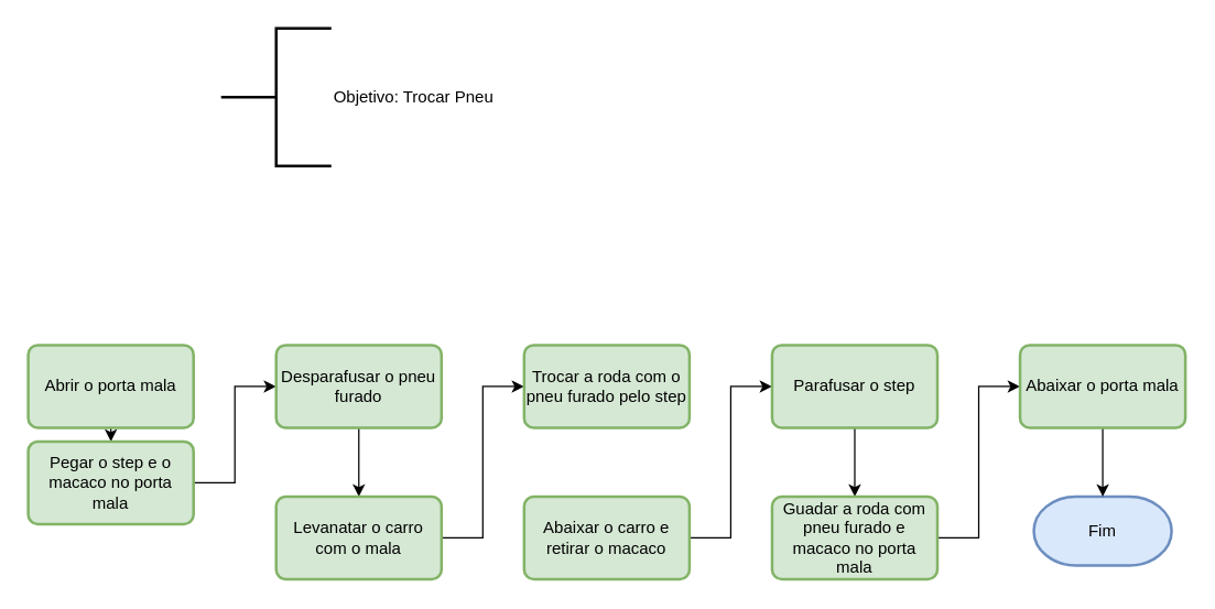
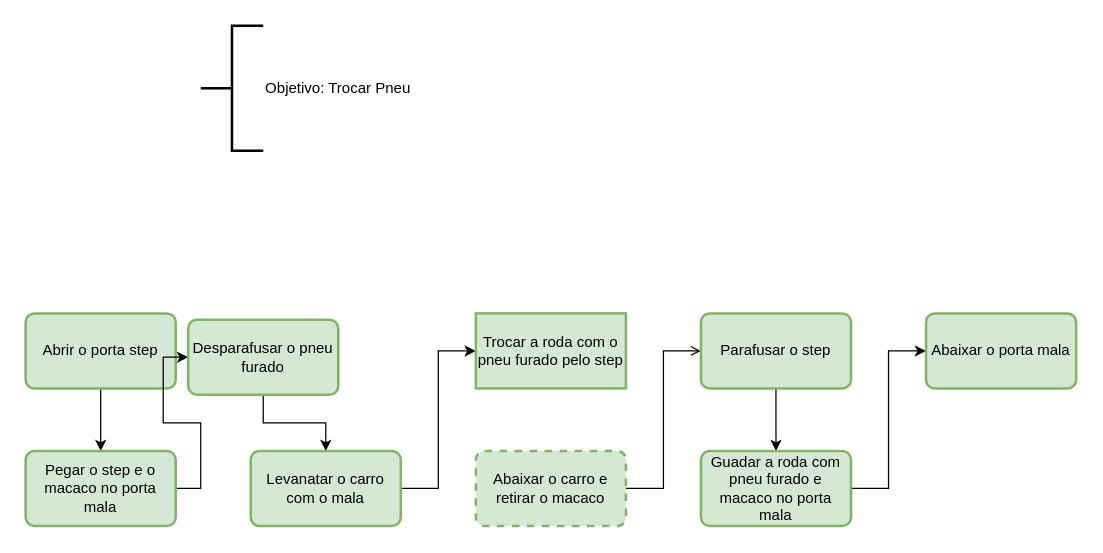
- <mxCell id="2" value="Objetivo: Trocar Pneu" style="strokeWidth=2;html=1;shape=mxgraph.flowchart.annotation_2;align=left;labelPosition=right;pointerEvents=1;" vertex="1" parent="1"><mxGeometry x="160" y="20" width="80" height="100" as="geometry" /></mxCell>
+ <mxCell id="2" value="Objetivo: Trocar Pneu" style="strokeWidth=2;html=1;shape=mxgraph.flowchart.annotation_2;align=left;labelPosition=right;pointerEvents=1;" vertex="1" parent="1"><mxGeometry x="160" width="50" height="100" as="geometry" y="20" /></mxCell>
- <mxCell id="5" value="Abrir o porta mala" style="rounded=1;whiteSpace=wrap;html=1;absoluteArcSize=1;arcSize=14;strokeWidth=2;fillColor=#d5e8d4;strokeColor=#82b366;" vertex="1" parent="1"><mxGeometry x="20" y="250" width="120" height="60" as="geometry" /></mxCell>
+ <mxCell id="5" value="Abrir o porta step" style="rounded=1;whiteSpace=wrap;html=1;absoluteArcSize=1;arcSize=14;strokeWidth=2;fillColor=#d5e8d4;strokeColor=#82b366;" vertex="1" parent="1"><mxGeometry x="20" y="250" width="120" height="60" as="geometry" /></mxCell>
- <mxCell id="9" value="Desparafusar o pneu furado" style="rounded=1;whiteSpace=wrap;html=1;absoluteArcSize=1;arcSize=14;strokeWidth=2;fillColor=#d5e8d4;strokeColor=#82b366;" vertex="1" parent="1"><mxGeometry x="200" y="250" width="120" height="60" as="geometry" /></mxCell>
+ <mxCell id="9" value="Desparafusar o pneu furado" style="rounded=1;whiteSpace=wrap;html=1;absoluteArcSize=1;arcSize=14;strokeWidth=2;fillColor=#d5e8d4;strokeColor=#82b366;" vertex="1" parent="1"><mxGeometry x="150" y="255" width="120" height="60" as="geometry" /></mxCell>
- <mxCell id="12" value="Trocar a roda com o pneu furado pelo step" style="rounded=1;whiteSpace=wrap;html=1;absoluteArcSize=1;arcSize=14;strokeWidth=2;fillColor=#d5e8d4;strokeColor=#82b366;" vertex="1" parent="1"><mxGeometry x="380" y="250" width="120" height="60" as="geometry" /></mxCell>
+ <mxCell id="12" value="Trocar a roda com o pneu furado pelo step" style="whiteSpace=wrap;html=1;absoluteArcSize=1;arcSize=14;strokeWidth=2;fillColor=#d5e8d4;strokeColor=#82b366;rounded=0;" vertex="1" parent="1"><mxGeometry x="380" y="250" width="120" height="60" as="geometry" /></mxCell>
- <mxCell id="13" style="edgeStyle=orthogonalEdgeStyle;rounded=0;orthogonalLoop=1;jettySize=auto;html=1;entryX=0;entryY=0.5;entryDx=0;entryDy=0;" edge="1" parent="1" source="14" target="16"><mxGeometry relative="1" as="geometry" /></mxCell>
+ <mxCell id="13" style="edgeStyle=orthogonalEdgeStyle;rounded=0;orthogonalLoop=1;jettySize=auto;html=1;entryX=0;entryY=0.5;entryDx=0;entryDy=0;endArrow=open;" edge="1" parent="1" source="14" target="16"><mxGeometry relative="1" as="geometry" /></mxCell>
- <mxCell id="19" value="" style="edgeStyle=orthogonalEdgeStyle;rounded=0;orthogonalLoop=1;jettySize=auto;html=1;" edge="1" parent="1" source="20" target="3"><mxGeometry relative="1" as="geometry" /></mxCell>
- <mxCell id="7" value="Pegar o step e o macaco no porta mala" style="rounded=1;whiteSpace=wrap;html=1;absoluteArcSize=1;arcSize=14;strokeWidth=2;fillColor=#d5e8d4;strokeColor=#82b366;" vertex="1" parent="1"><mxGeometry x="20" y="320" width="120" height="60" as="geometry" /></mxCell>
+ <mxCell id="7" value="Pegar o step e o macaco no porta mala" style="rounded=1;whiteSpace=wrap;html=1;absoluteArcSize=1;arcSize=14;strokeWidth=2;fillColor=#d5e8d4;strokeColor=#82b366;" vertex="1" parent="1"><mxGeometry x="20" y="360" width="120" height="60" as="geometry" /></mxCell>
- <mxCell id="3" value="Fim" style="strokeWidth=2;html=1;shape=mxgraph.flowchart.terminator;whiteSpace=wrap;fillColor=#dae8fc;strokeColor=#6c8ebf;" vertex="1" parent="1"><mxGeometry x="750" y="360" width="100" height="50" as="geometry" /></mxCell>
- <mxCell id="14" value="Abaixar o carro e retirar o macaco" style="rounded=1;whiteSpace=wrap;html=1;absoluteArcSize=1;arcSize=14;strokeWidth=2;fillColor=#d5e8d4;strokeColor=#82b366;" vertex="1" parent="1"><mxGeometry x="380" y="360" width="120" height="60" as="geometry" /></mxCell>
+ <mxCell id="14" value="Abaixar o carro e retirar o macaco" style="rounded=1;whiteSpace=wrap;html=1;absoluteArcSize=1;arcSize=14;strokeWidth=2;fillColor=#d5e8d4;strokeColor=#82b366;dashed=1;" vertex="1" parent="1"><mxGeometry x="380" y="360" width="120" height="60" as="geometry" /></mxCell>
